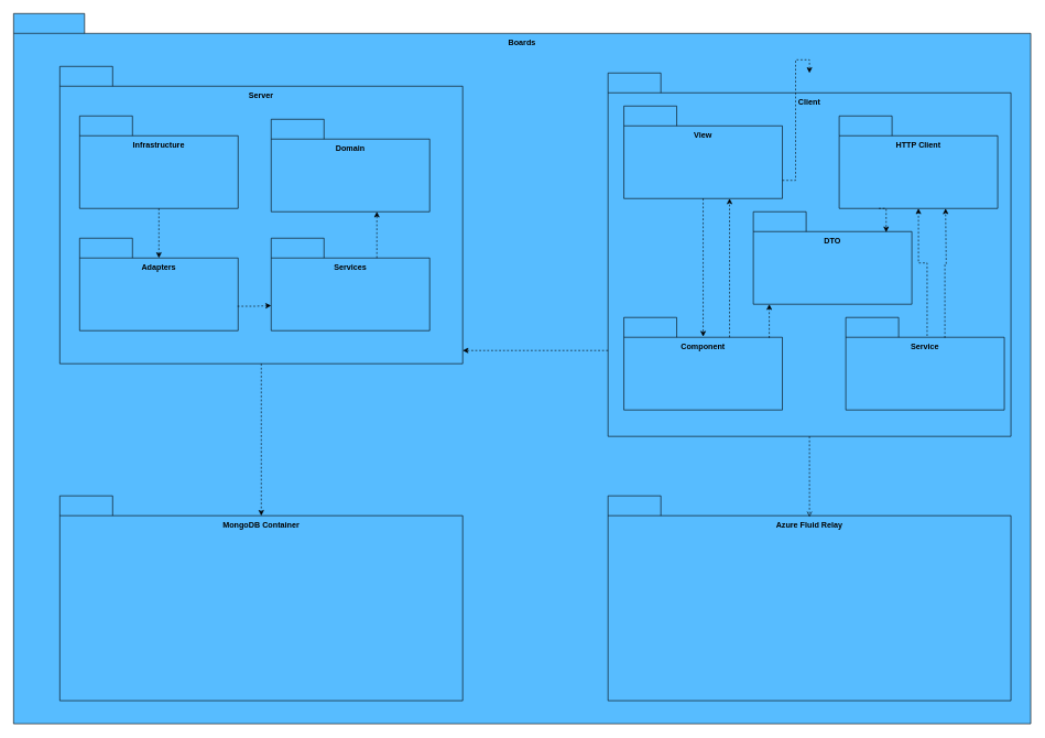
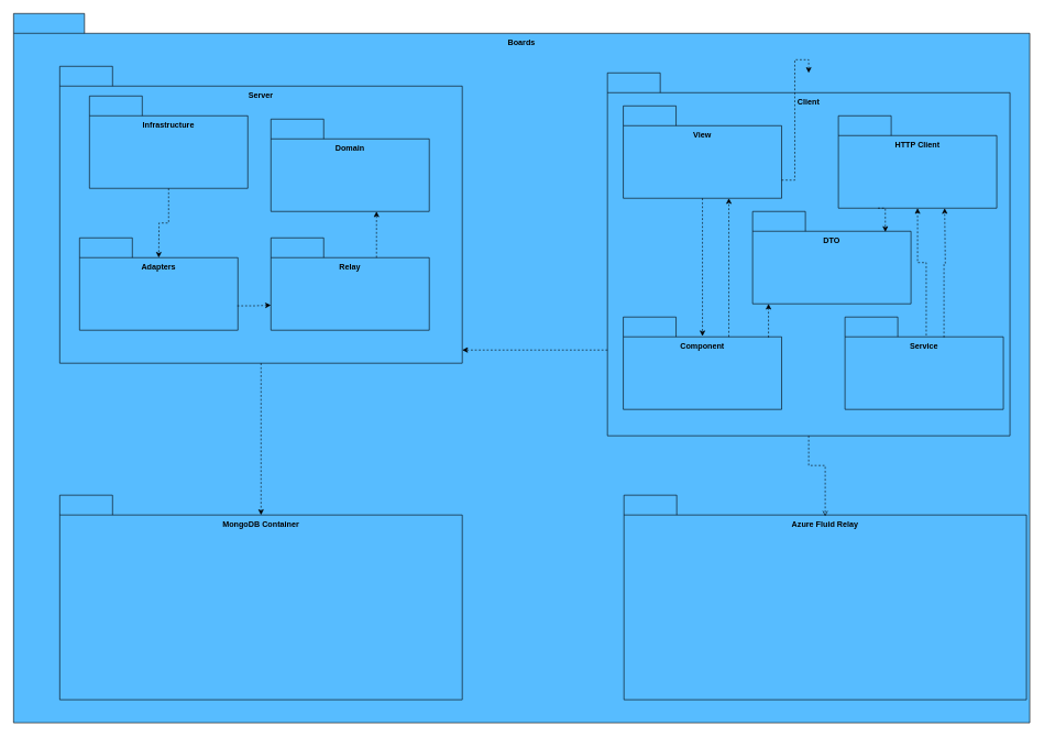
- <mxCell id="15" value="Infrastructure" style="shape=folder;fontStyle=1;tabWidth=80;tabHeight=30;tabPosition=left;html=1;boundedLbl=1;whiteSpace=wrap;fillColor=#57BCFF;verticalAlign=top;" vertex="1" parent="1"><mxGeometry x="120" y="175" width="240" height="140" as="geometry" /></mxCell>
+ <mxCell id="15" value="Infrastructure" style="shape=folder;fontStyle=1;tabWidth=80;tabHeight=30;tabPosition=left;html=1;boundedLbl=1;whiteSpace=wrap;fillColor=#57BCFF;verticalAlign=top;" vertex="1" parent="1"><mxGeometry x="135" y="145" width="240" height="140" as="geometry" /></mxCell>
- <mxCell id="4" value="Services" style="shape=folder;fontStyle=1;tabWidth=80;tabHeight=30;tabPosition=left;html=1;boundedLbl=1;whiteSpace=wrap;fillColor=#57BCFF;verticalAlign=top;" vertex="1" parent="1"><mxGeometry y="360" width="240" height="140" as="geometry" x="410" /></mxCell>
+ <mxCell id="4" value="Relay" style="shape=folder;fontStyle=1;tabWidth=80;tabHeight=30;tabPosition=left;html=1;boundedLbl=1;whiteSpace=wrap;fillColor=#57BCFF;verticalAlign=top;" vertex="1" parent="1"><mxGeometry y="360" width="240" height="140" as="geometry" x="410" /></mxCell>
- <mxCell id="12" value="Azure Fluid Relay" style="shape=folder;fontStyle=1;tabWidth=80;tabHeight=30;tabPosition=left;html=1;boundedLbl=1;whiteSpace=wrap;fillColor=#57BCFF;verticalAlign=top;" vertex="1" parent="1"><mxGeometry x="920" y="750" width="610" height="310" as="geometry" /></mxCell>
+ <mxCell id="12" value="Azure Fluid Relay" style="shape=folder;fontStyle=1;tabWidth=80;tabHeight=30;tabPosition=left;html=1;boundedLbl=1;whiteSpace=wrap;fillColor=#57BCFF;verticalAlign=top;" vertex="1" parent="1"><mxGeometry x="945" y="750" width="610" height="310" as="geometry" /></mxCell>
